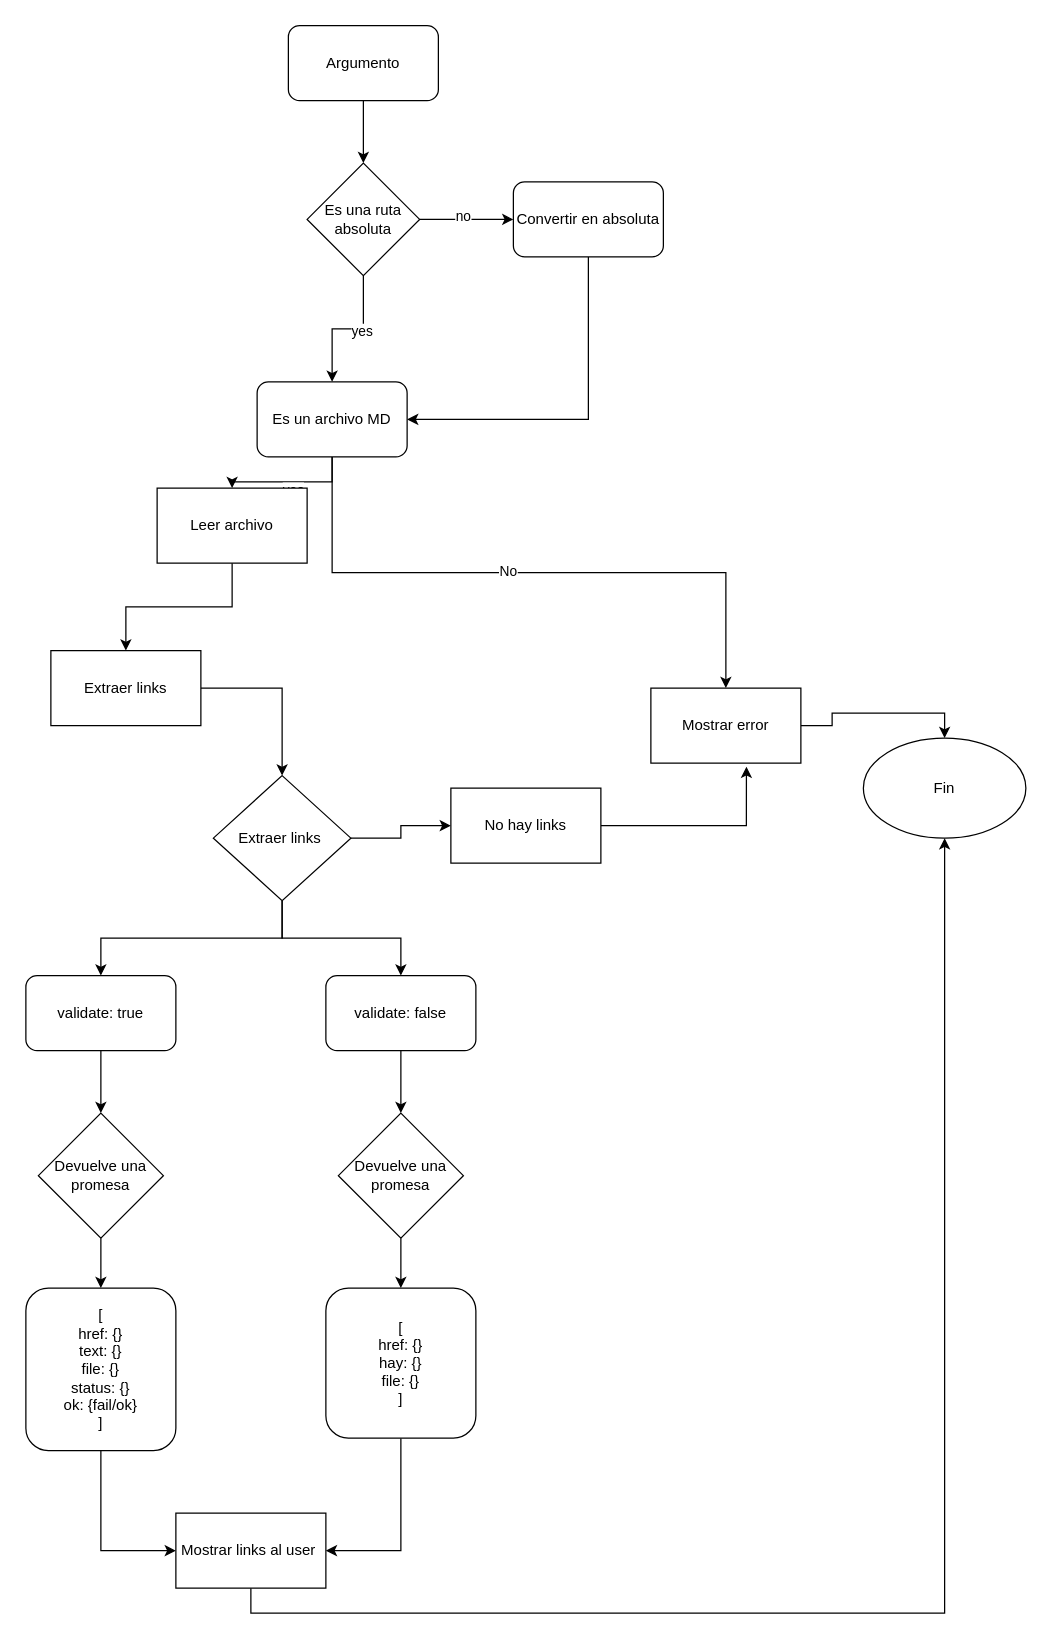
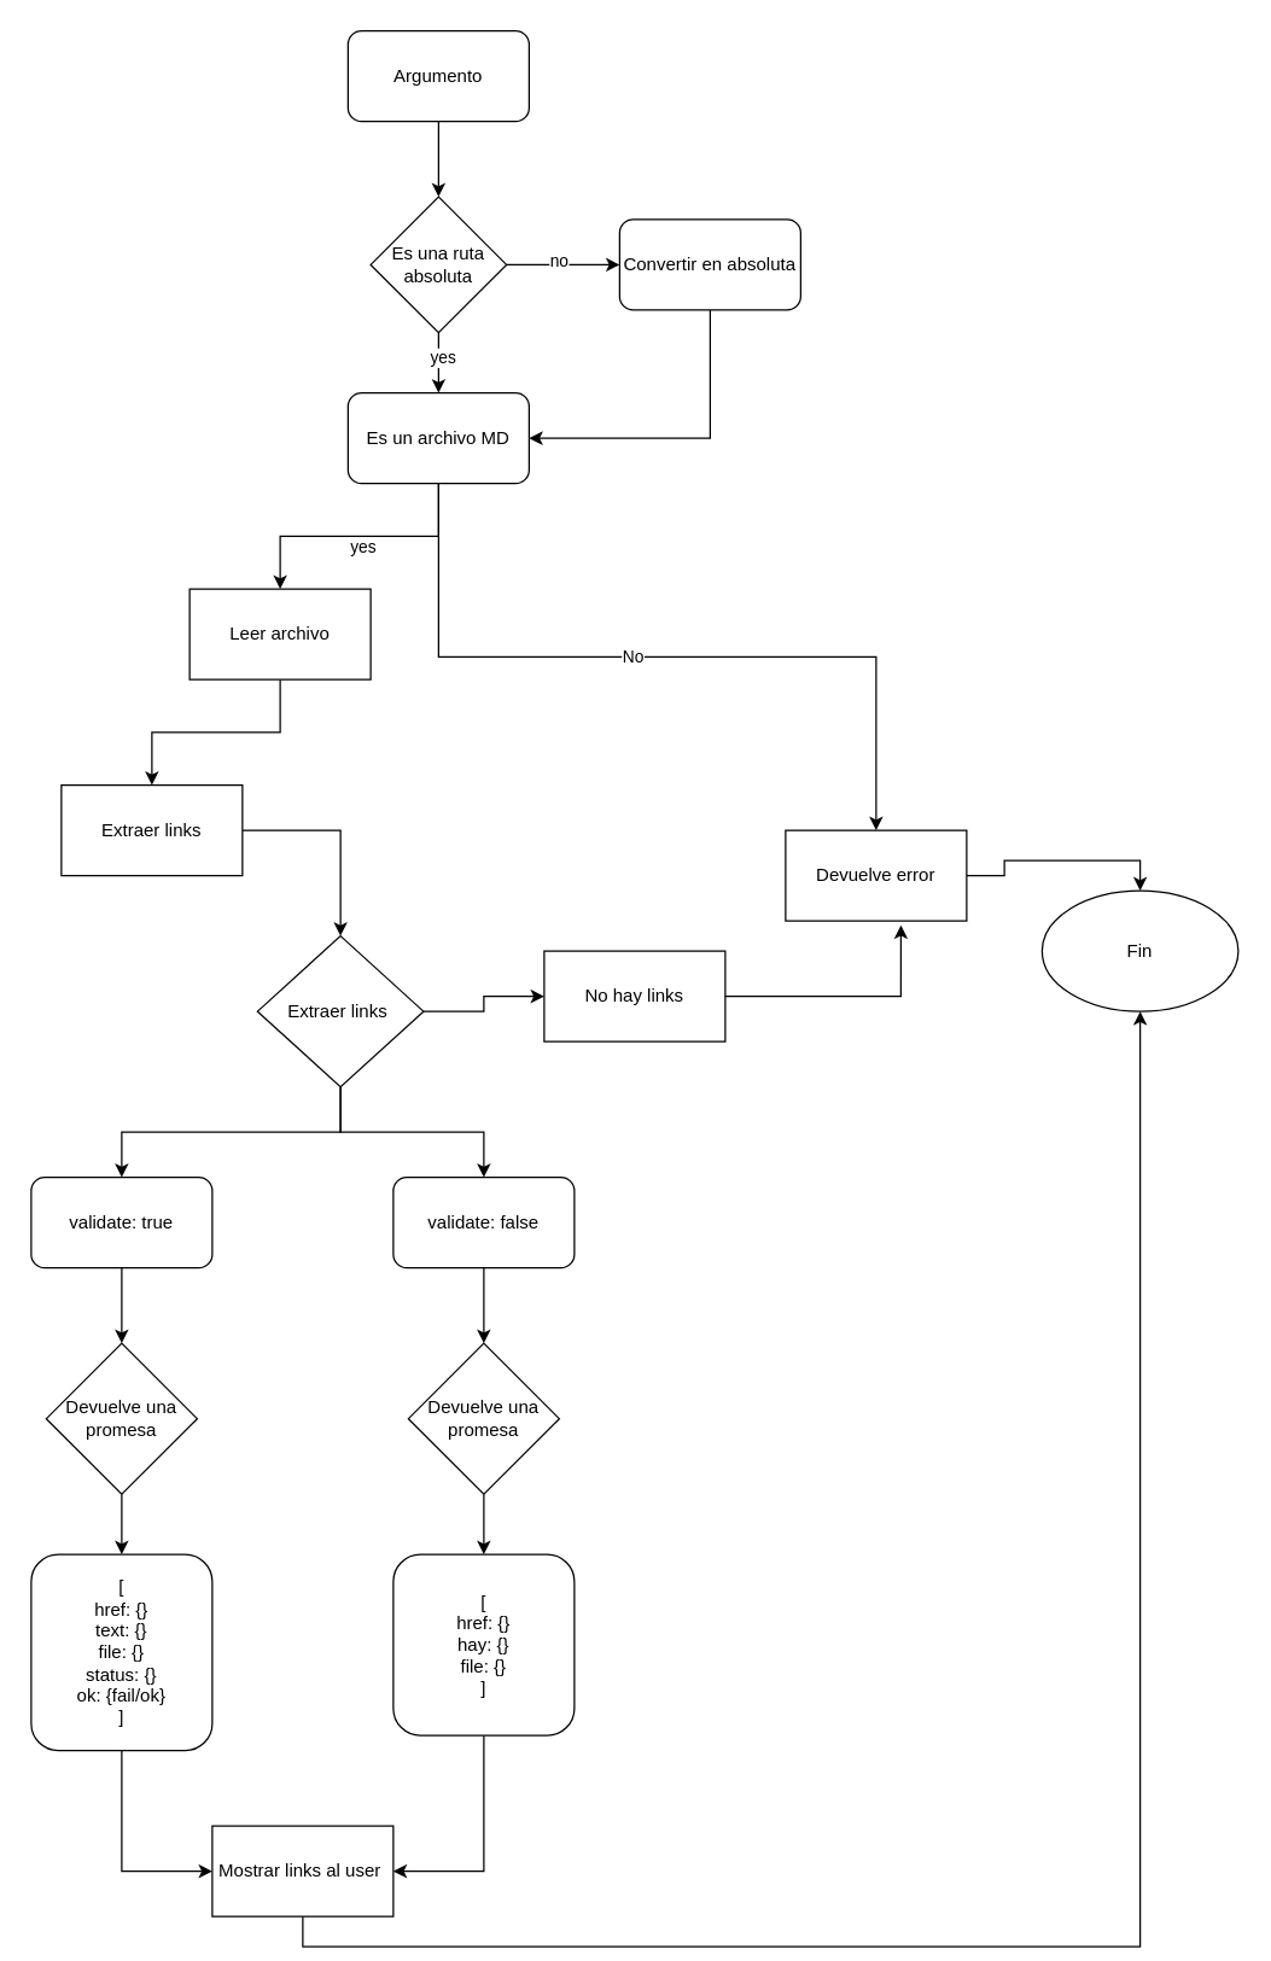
- <mxCell id="15" value="Es un archivo MD" style="rounded=1;whiteSpace=wrap;html=1;" vertex="1" parent="1"><mxGeometry x="205" y="305" width="120" height="60" as="geometry" /></mxCell>
+ <mxCell id="15" value="Es un archivo MD" style="rounded=1;whiteSpace=wrap;html=1;" vertex="1" parent="1"><mxGeometry x="230" y="260" width="120" height="60" as="geometry" /></mxCell>
- <mxCell id="19" value="Mostrar error" style="whiteSpace=wrap;html=1;" vertex="1" parent="1"><mxGeometry x="520" y="550" width="120" height="60" as="geometry" /></mxCell>
+ <mxCell id="19" value="Devuelve error" style="whiteSpace=wrap;html=1;" vertex="1" parent="1"><mxGeometry x="520" y="550" width="120" height="60" as="geometry" /></mxCell>
